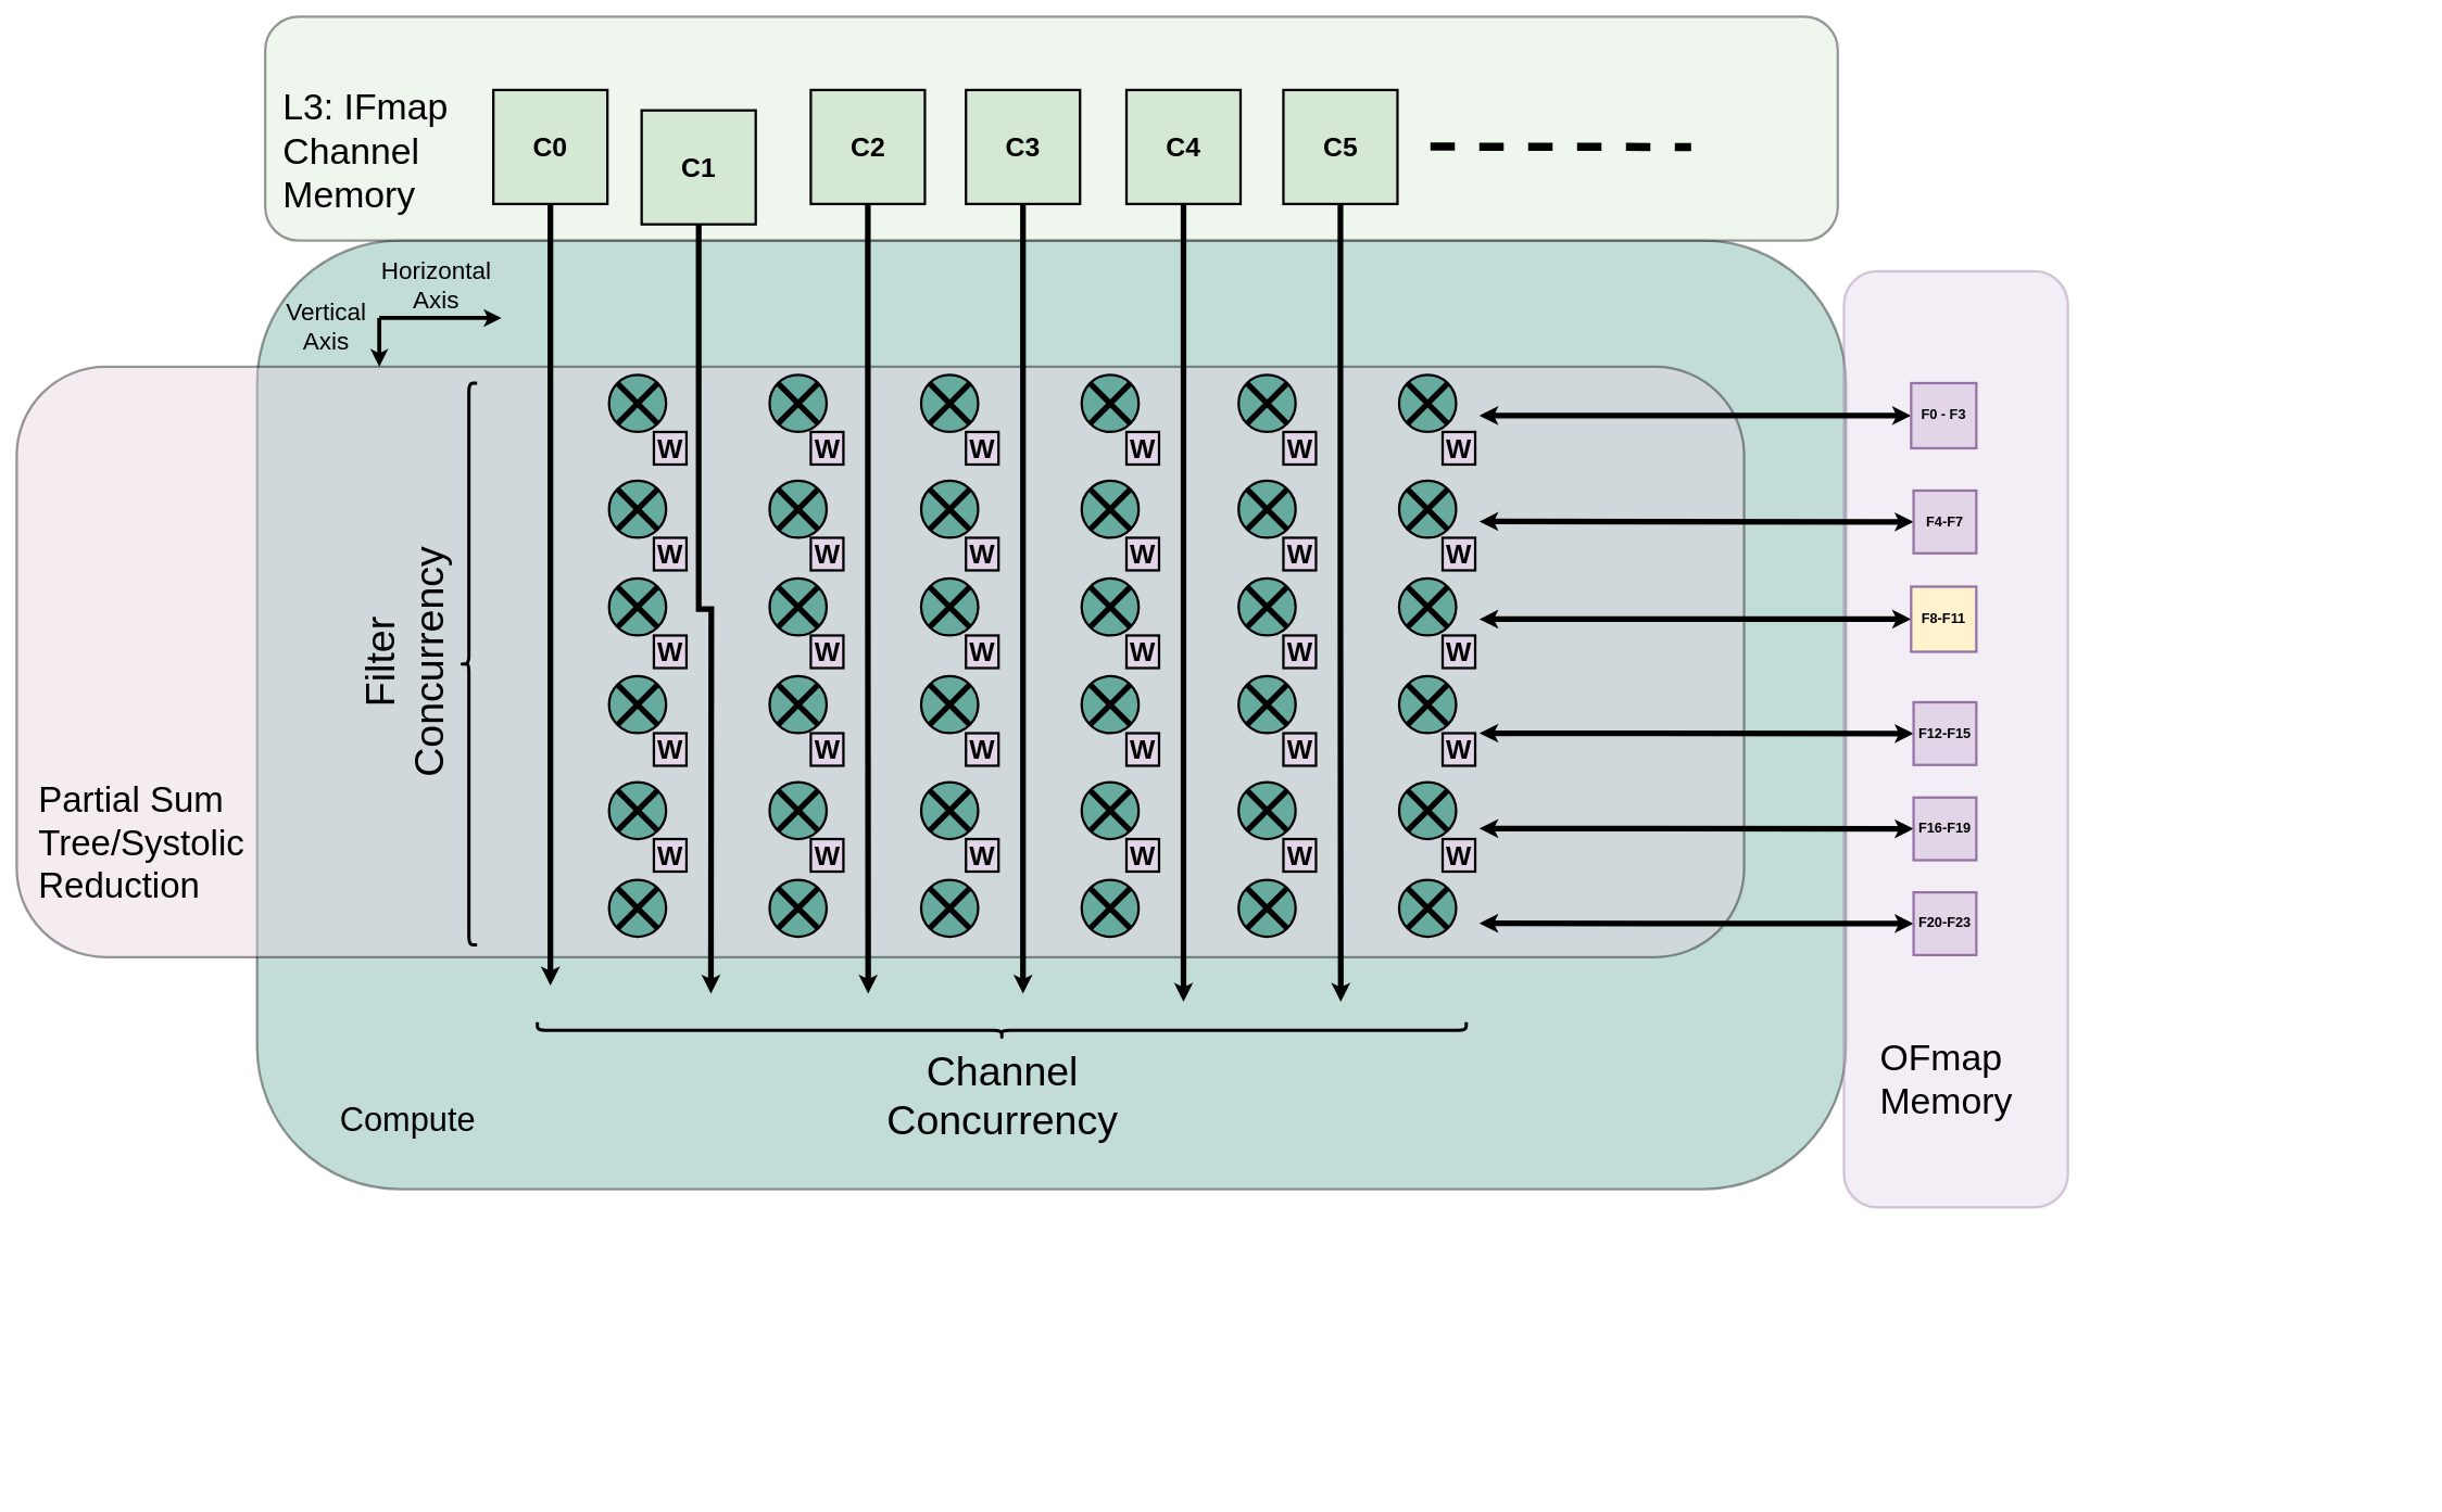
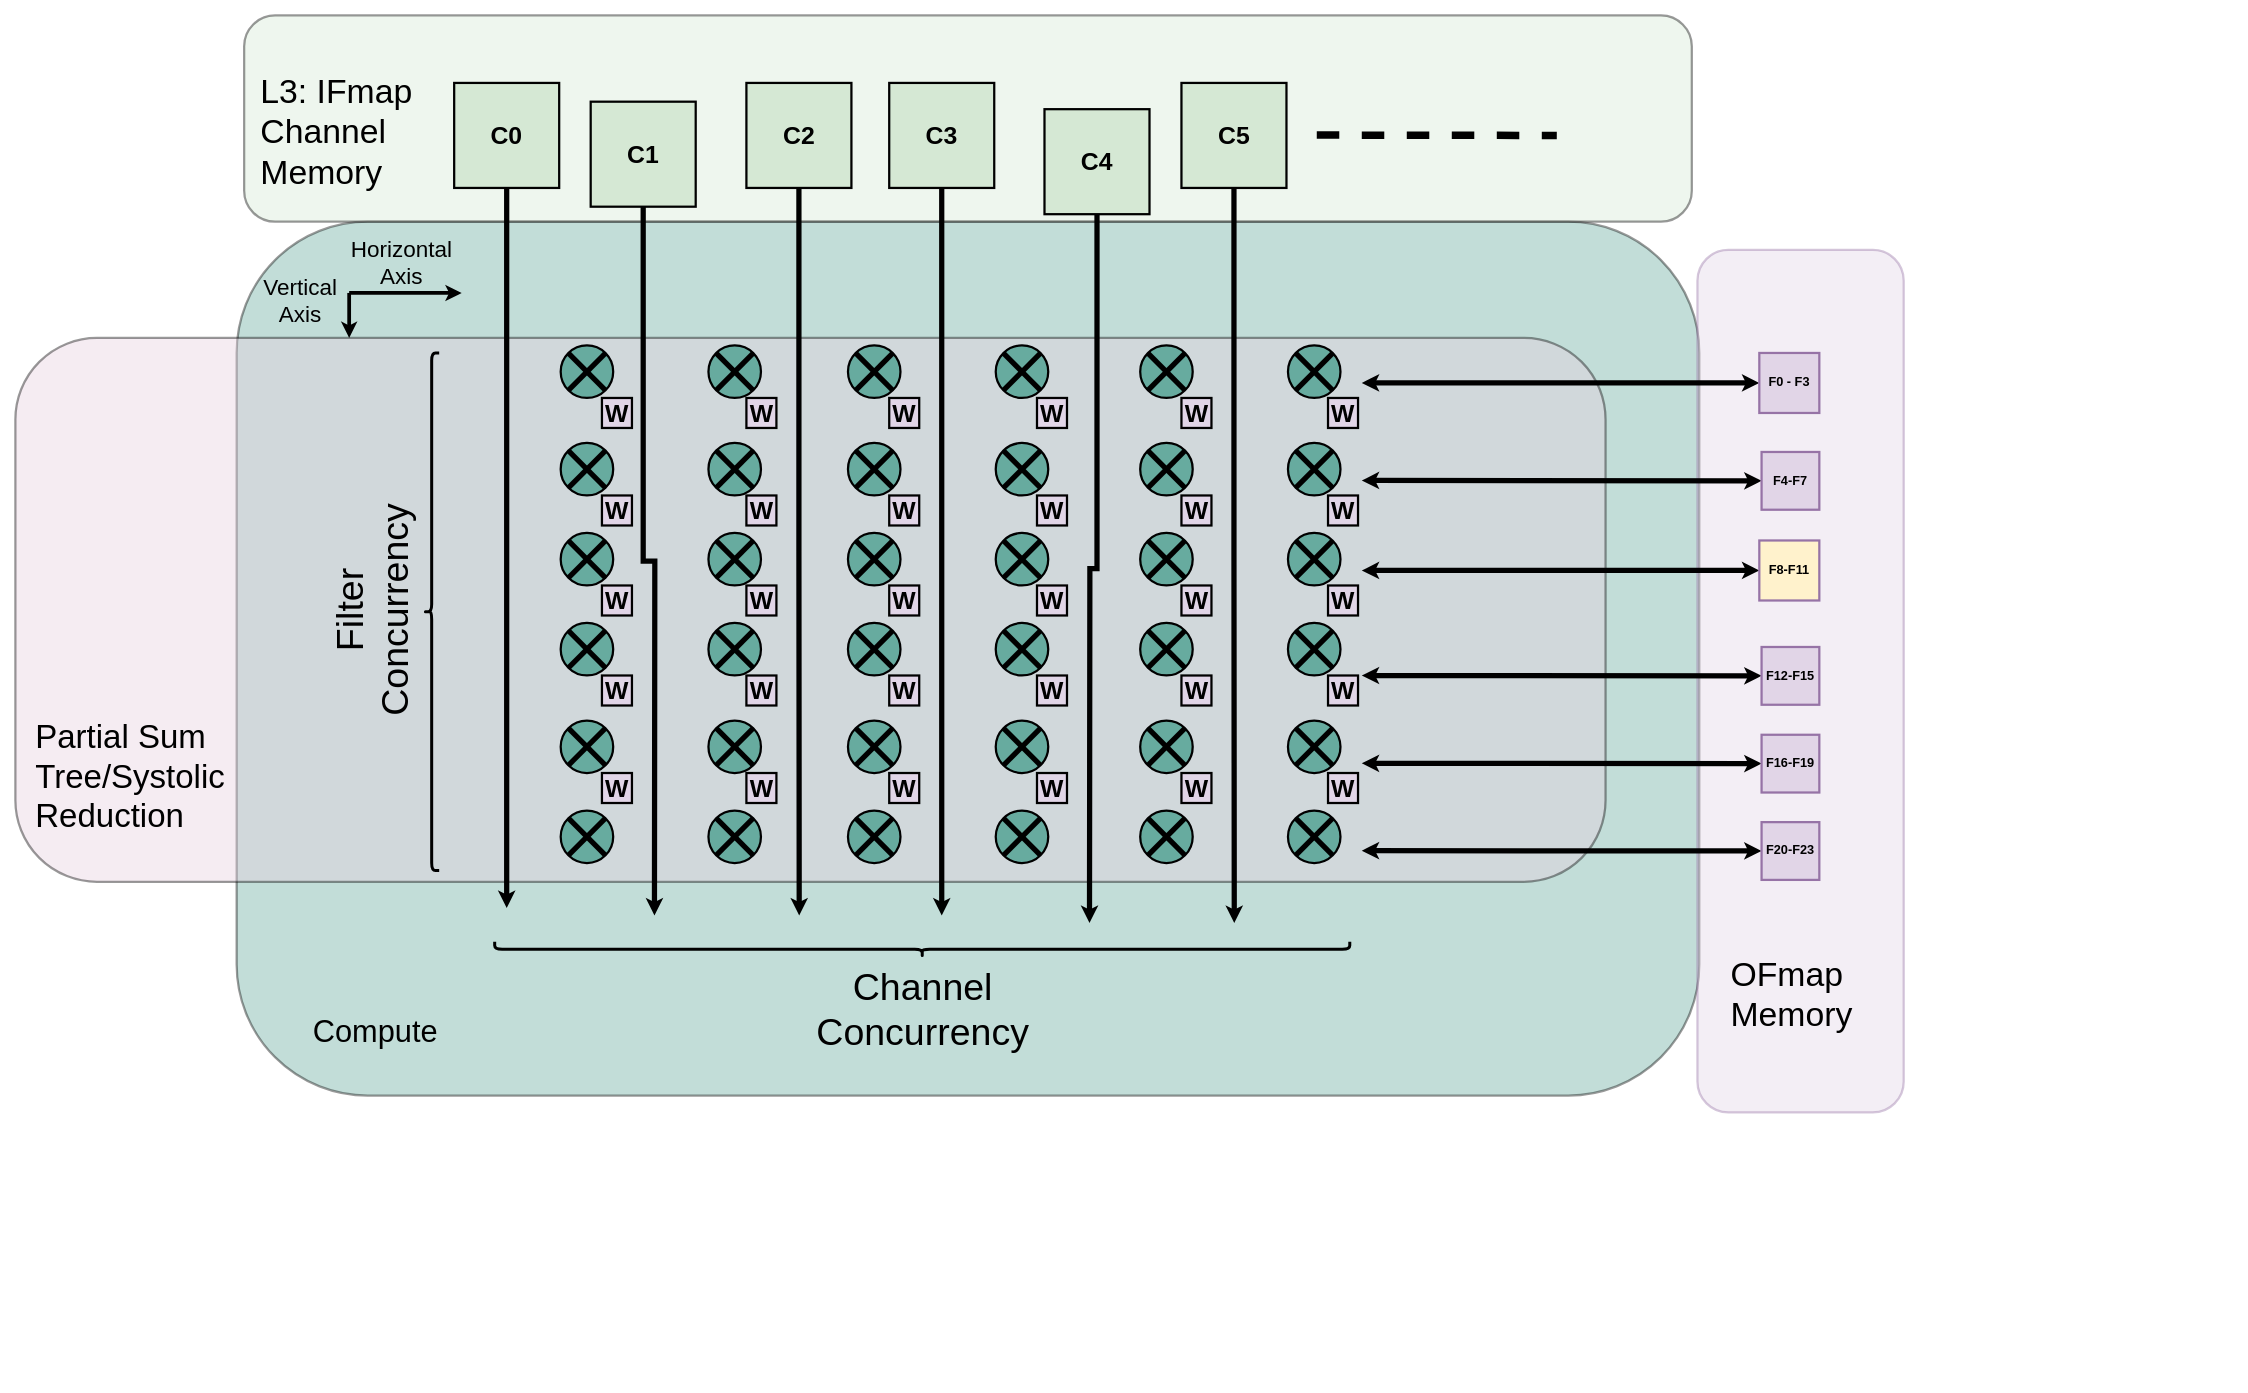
- <mxCell id="15" value="C4" style="whiteSpace=wrap;html=1;aspect=fixed;fillColor=#d5e8d4;strokeColor=#000000;strokeWidth=3;fontSize=33;fontStyle=1" parent="2" vertex="1"><mxGeometry x="1362" y="90" width="140" height="140" as="geometry" /></mxCell>
+ <mxCell id="15" value="C4" style="whiteSpace=wrap;html=1;aspect=fixed;fillColor=#d5e8d4;strokeColor=#000000;strokeWidth=3;fontSize=33;fontStyle=1" parent="2" vertex="1"><mxGeometry x="1372" y="125" width="140" height="140" as="geometry" /></mxCell>
- <mxCell id="127" value="L3: IFmap Channel Memory" style="text;html=1;strokeColor=none;fillColor=none;align=left;verticalAlign=middle;whiteSpace=wrap;rounded=0;glass=0;fontSize=45;" parent="2" vertex="1"><mxGeometry x="325" y="70" width="220" height="190" as="geometry" /></mxCell>
+ <mxCell id="127" value="L3: IFmap Channel Memory" style="text;html=1;strokeColor=none;fillColor=none;align=left;verticalAlign=middle;whiteSpace=wrap;rounded=0;glass=0;fontSize=45;" parent="2" vertex="1"><mxGeometry x="325" y="60" width="220" height="190" as="geometry" /></mxCell>
